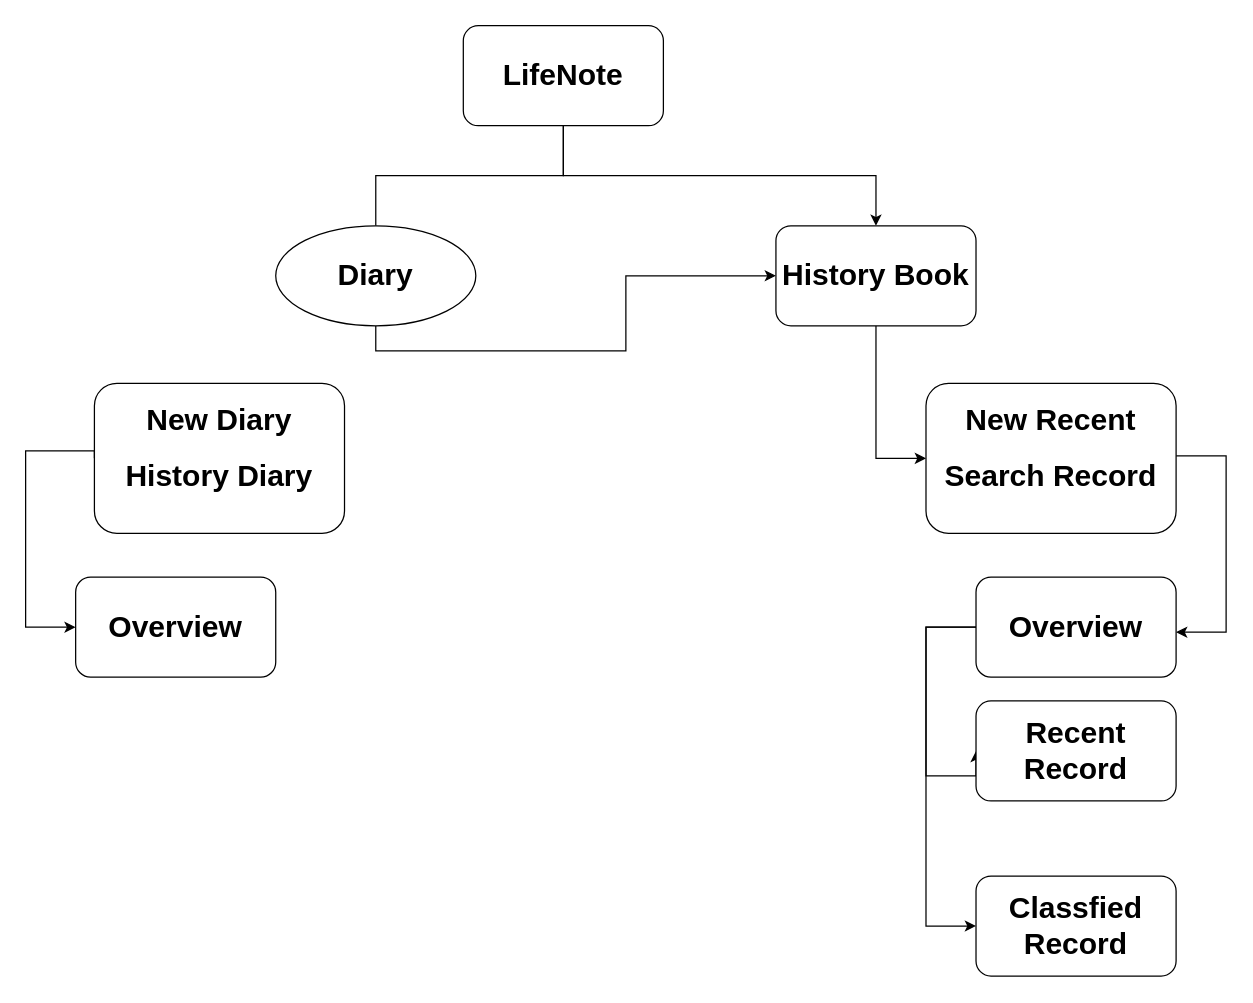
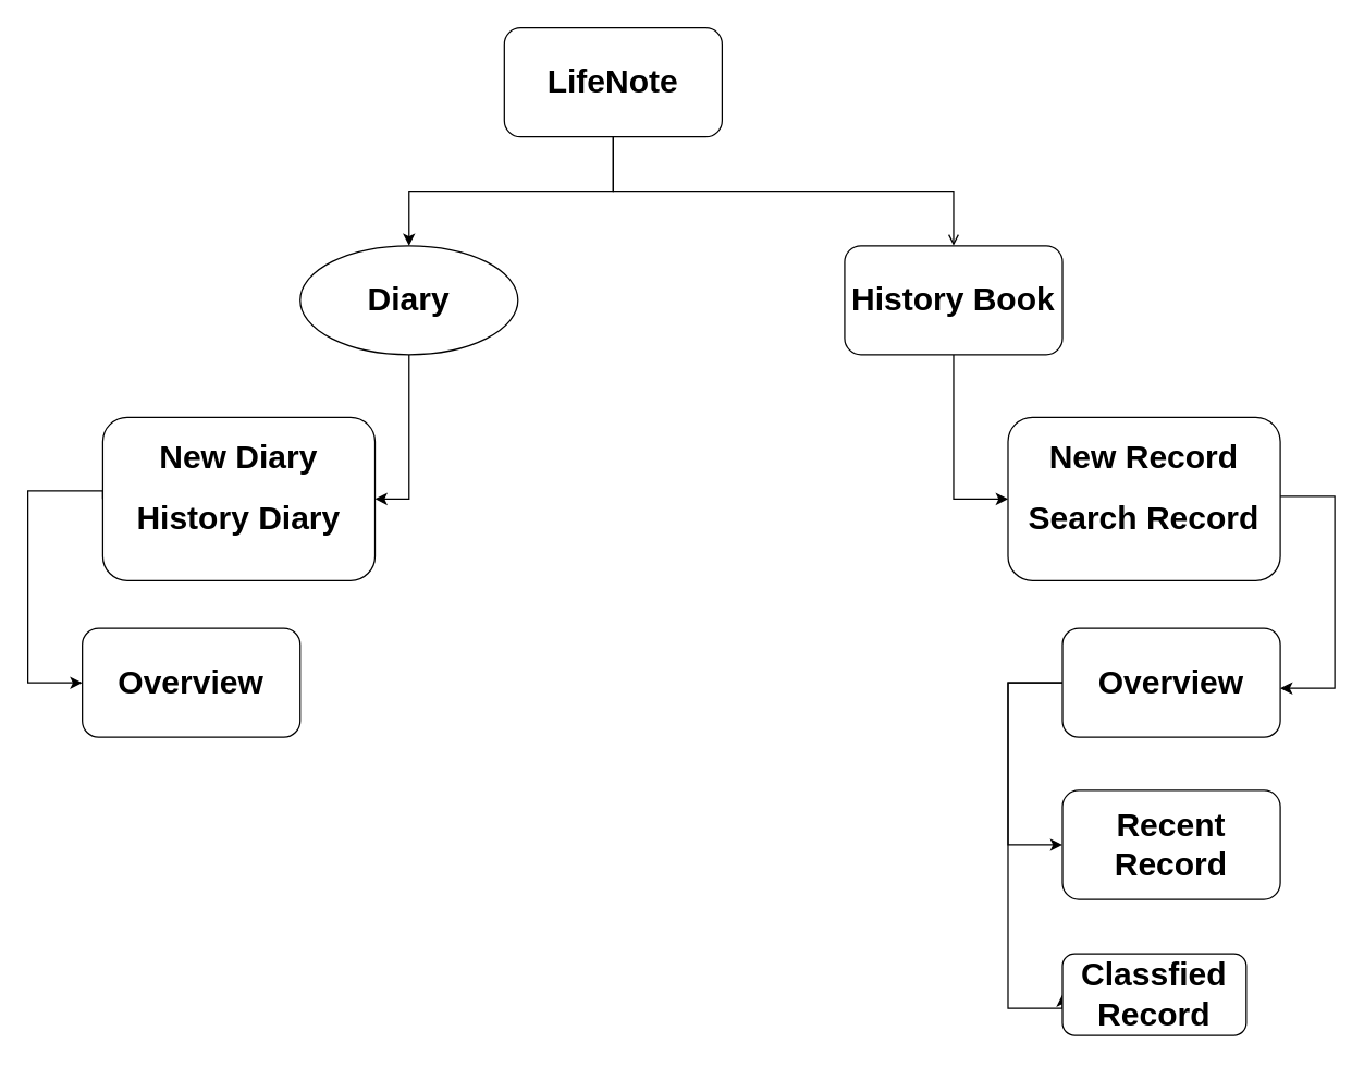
- <mxCell id="2" style="edgeStyle=orthogonalEdgeStyle;rounded=0;orthogonalLoop=1;jettySize=auto;html=1;exitX=0.5;exitY=1;exitDx=0;exitDy=0;entryX=0.5;entryY=0;entryDx=0;entryDy=0;" parent="1" source="4" target="8" edge="1"><mxGeometry relative="1" as="geometry" /></mxCell>
+ <mxCell id="2" style="edgeStyle=orthogonalEdgeStyle;rounded=0;orthogonalLoop=1;jettySize=auto;html=1;exitX=0.5;exitY=1;exitDx=0;exitDy=0;entryX=0.5;entryY=0;entryDx=0;entryDy=0;endArrow=open;" parent="1" source="4" target="8" edge="1"><mxGeometry relative="1" as="geometry" /></mxCell>
- <mxCell id="3" style="edgeStyle=orthogonalEdgeStyle;rounded=0;orthogonalLoop=1;jettySize=auto;html=1;exitX=0.5;exitY=1;exitDx=0;exitDy=0;entryX=0.5;entryY=0;entryDx=0;entryDy=0;endArrow=none;" parent="1" source="4" target="6" edge="1"><mxGeometry relative="1" as="geometry" /></mxCell>
+ <mxCell id="3" style="edgeStyle=orthogonalEdgeStyle;rounded=0;orthogonalLoop=1;jettySize=auto;html=1;exitX=0.5;exitY=1;exitDx=0;exitDy=0;entryX=0.5;entryY=0;entryDx=0;entryDy=0;" parent="1" source="4" target="6" edge="1"><mxGeometry relative="1" as="geometry" /></mxCell>
- <mxCell id="5" style="edgeStyle=orthogonalEdgeStyle;rounded=0;orthogonalLoop=1;jettySize=auto;html=1;exitX=0.5;exitY=1;exitDx=0;exitDy=0;fontSize=30;" edge="1" parent="1" source="6" target="8"><mxGeometry relative="1" as="geometry" /></mxCell>
+ <mxCell id="5" style="edgeStyle=orthogonalEdgeStyle;rounded=0;orthogonalLoop=1;jettySize=auto;html=1;exitX=0.5;exitY=1;exitDx=0;exitDy=0;entryX=1;entryY=0.5;entryDx=0;entryDy=0;fontSize=30;" edge="1" parent="1" source="6" target="10"><mxGeometry relative="1" as="geometry" /></mxCell>
- <mxCell id="13" value="&lt;h1&gt;New Recent&lt;/h1&gt;&lt;div&gt;&lt;h1&gt;Search Record&lt;/h1&gt;&lt;div&gt;&lt;br&gt;&lt;/div&gt;&lt;/div&gt;" style="rounded=1;whiteSpace=wrap;html=1;" vertex="1" parent="1"><mxGeometry x="740" y="306" width="200" height="120" as="geometry" /></mxCell>
+ <mxCell id="13" value="&lt;h1&gt;New Record&lt;/h1&gt;&lt;div&gt;&lt;h1&gt;Search Record&lt;/h1&gt;&lt;div&gt;&lt;br&gt;&lt;/div&gt;&lt;/div&gt;" style="rounded=1;whiteSpace=wrap;html=1;" vertex="1" parent="1"><mxGeometry x="740" y="306" width="200" height="120" as="geometry" /></mxCell>
- <mxCell id="17" value="&lt;h1&gt;Recent Record&lt;/h1&gt;" style="rounded=1;whiteSpace=wrap;html=1;" vertex="1" parent="1"><mxGeometry x="780" y="560" width="160" height="80" as="geometry" /></mxCell>
+ <mxCell id="17" value="&lt;h1&gt;Recent Record&lt;/h1&gt;" style="rounded=1;whiteSpace=wrap;html=1;" vertex="1" parent="1"><mxGeometry x="780" y="580" width="160" height="80" as="geometry" /></mxCell>
- <mxCell id="18" value="&lt;h1&gt;Classfied Record&lt;/h1&gt;" style="rounded=1;whiteSpace=wrap;html=1;" vertex="1" parent="1"><mxGeometry x="780" y="700" width="160" height="80" as="geometry" /></mxCell>
+ <mxCell id="18" value="&lt;h1&gt;Classfied Record&lt;/h1&gt;" style="rounded=1;whiteSpace=wrap;html=1;" vertex="1" parent="1"><mxGeometry x="780" y="700" width="135" height="60" as="geometry" /></mxCell>
